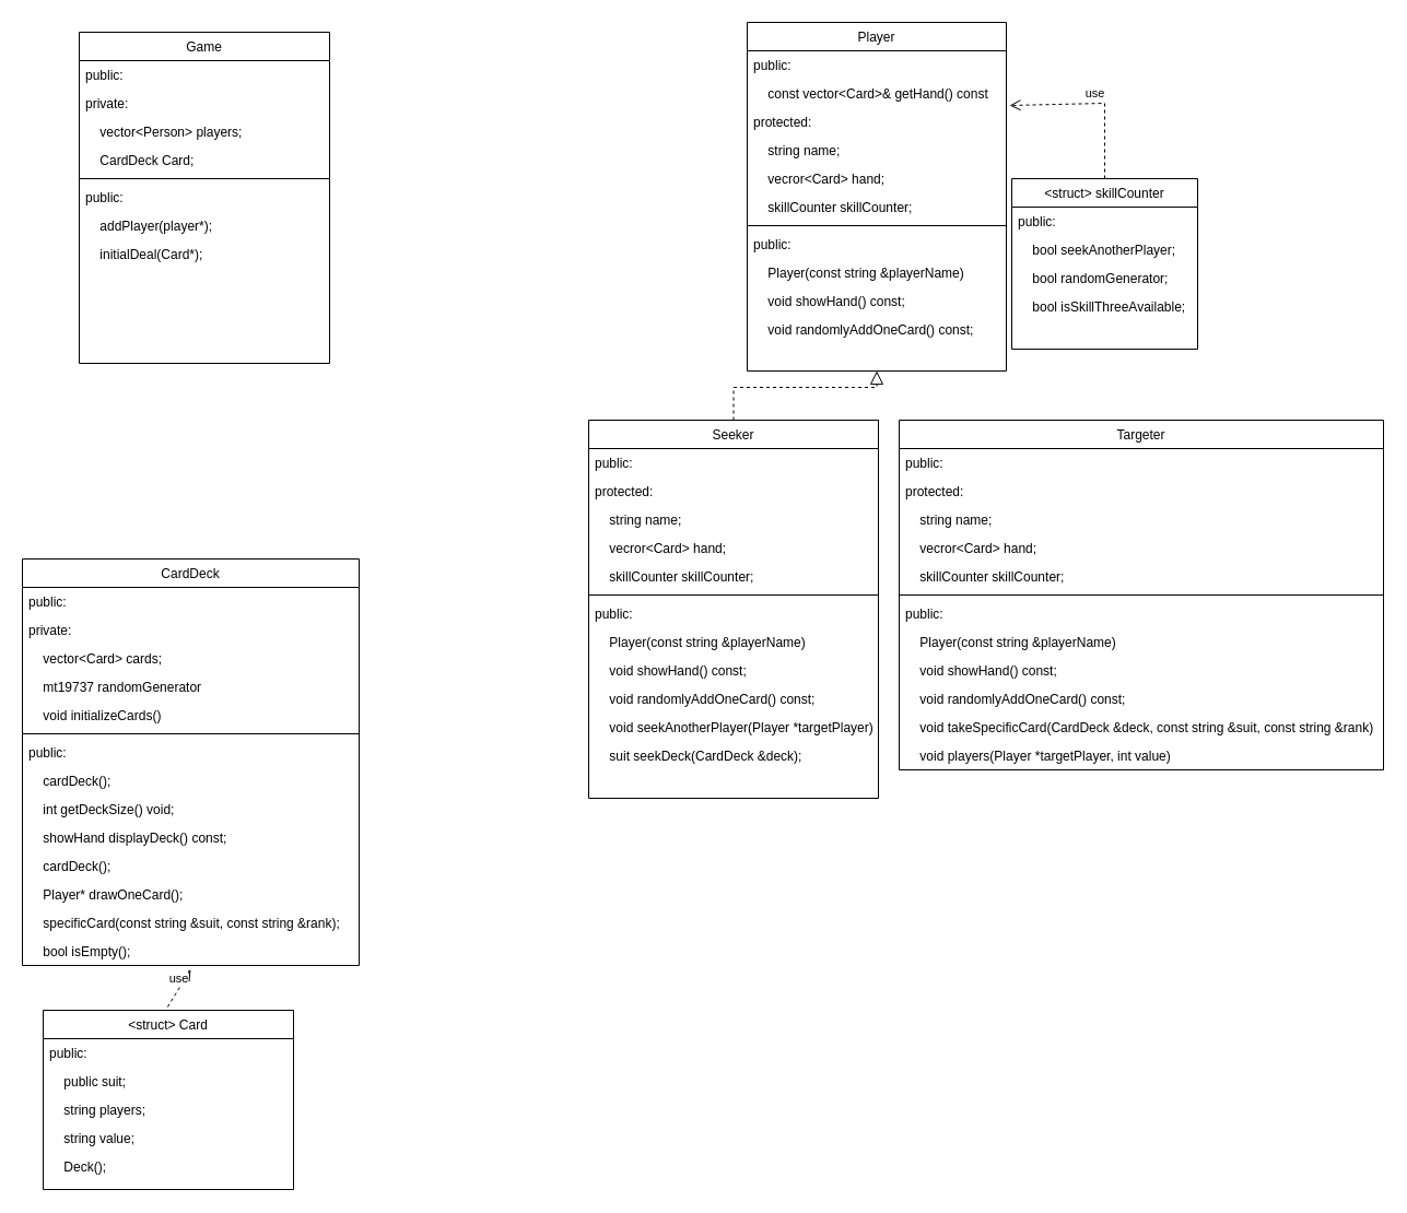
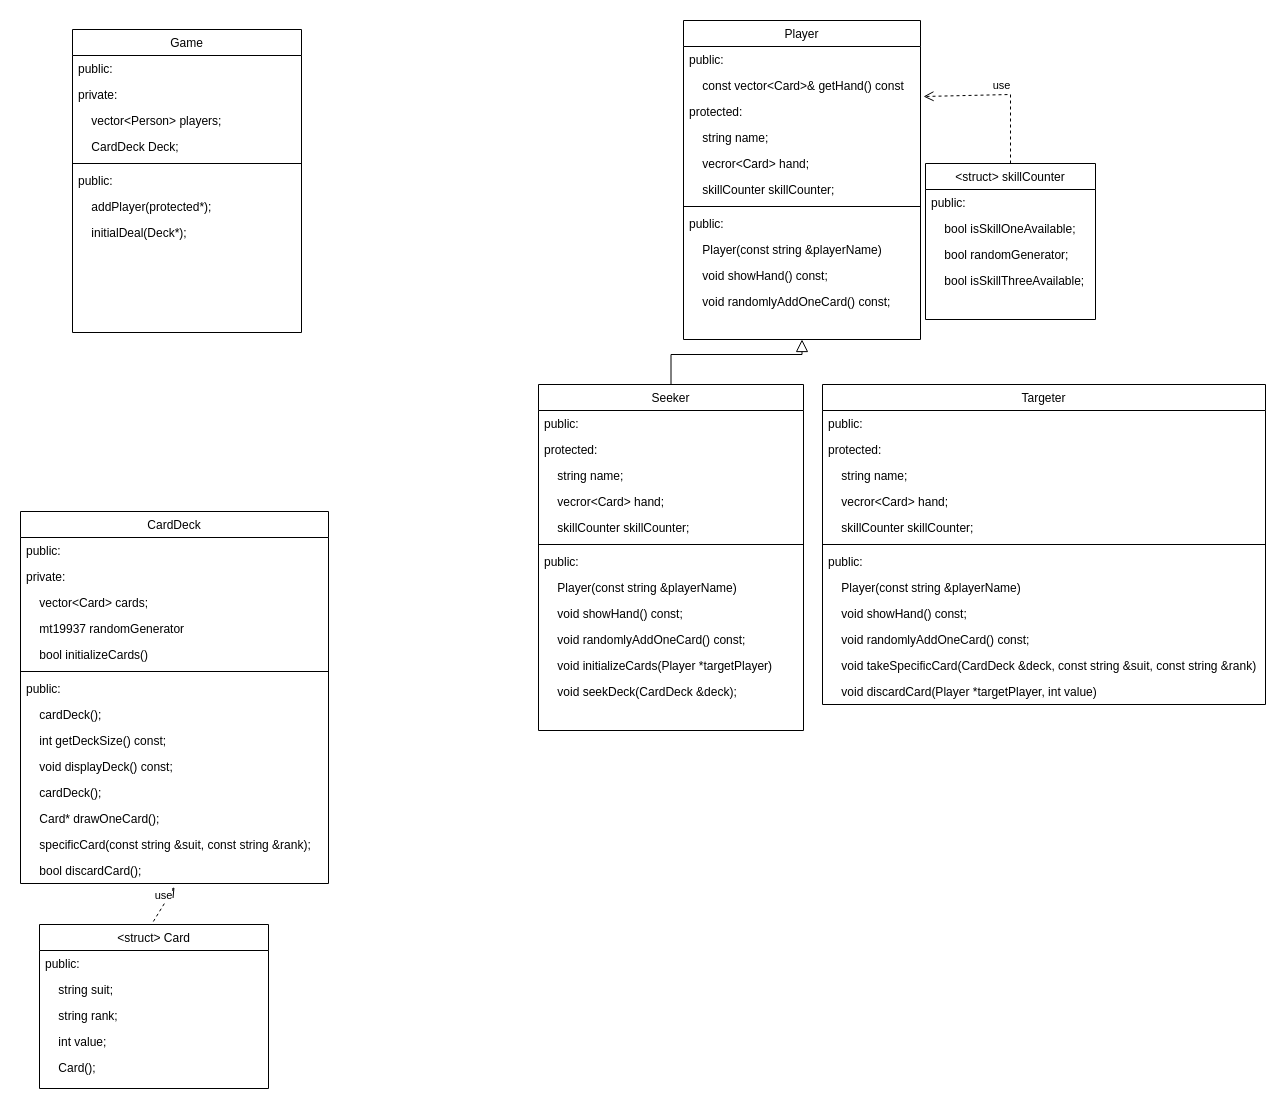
- <mxCell id="67" value="    CardDeck Card;" style="text;align=left;verticalAlign=top;spacingLeft=4;spacingRight=4;overflow=hidden;rotatable=0;points=[[0,0.5],[1,0.5]];portConstraint=eastwest;rounded=0;shadow=0;html=0;" parent="63" vertex="1"><mxGeometry y="104" width="229" height="26" as="geometry" /></mxCell>
+ <mxCell id="67" value="    CardDeck Deck;" style="text;align=left;verticalAlign=top;spacingLeft=4;spacingRight=4;overflow=hidden;rotatable=0;points=[[0,0.5],[1,0.5]];portConstraint=eastwest;rounded=0;shadow=0;html=0;" parent="63" vertex="1"><mxGeometry y="104" width="229" height="26" as="geometry" /></mxCell>
- <mxCell id="70" value="    addPlayer(player*);" style="text;align=left;verticalAlign=top;spacingLeft=4;spacingRight=4;overflow=hidden;rotatable=0;points=[[0,0.5],[1,0.5]];portConstraint=eastwest;rounded=0;shadow=0;html=0;" parent="63" vertex="1"><mxGeometry y="164" width="229" height="26" as="geometry" /></mxCell>
+ <mxCell id="70" value="    addPlayer(protected*);" style="text;align=left;verticalAlign=top;spacingLeft=4;spacingRight=4;overflow=hidden;rotatable=0;points=[[0,0.5],[1,0.5]];portConstraint=eastwest;rounded=0;shadow=0;html=0;" parent="63" vertex="1"><mxGeometry y="164" width="229" height="26" as="geometry" /></mxCell>
- <mxCell id="74" value="    bool seekAnotherPlayer;" style="text;align=left;verticalAlign=top;spacingLeft=4;spacingRight=4;overflow=hidden;rotatable=0;points=[[0,0.5],[1,0.5]];portConstraint=eastwest;rounded=0;shadow=0;html=0;" parent="72" vertex="1"><mxGeometry y="52" width="170" height="26" as="geometry" /></mxCell>
+ <mxCell id="74" value="    bool isSkillOneAvailable;" style="text;align=left;verticalAlign=top;spacingLeft=4;spacingRight=4;overflow=hidden;rotatable=0;points=[[0,0.5],[1,0.5]];portConstraint=eastwest;rounded=0;shadow=0;html=0;" parent="72" vertex="1"><mxGeometry y="52" width="170" height="26" as="geometry" /></mxCell>
- <mxCell id="71" value="    initialDeal(Card*);" style="text;align=left;verticalAlign=top;spacingLeft=4;spacingRight=4;overflow=hidden;rotatable=0;points=[[0,0.5],[1,0.5]];portConstraint=eastwest;rounded=0;shadow=0;html=0;" parent="63" vertex="1"><mxGeometry y="190" width="229" height="26" as="geometry" /></mxCell>
+ <mxCell id="71" value="    initialDeal(Deck*);" style="text;align=left;verticalAlign=top;spacingLeft=4;spacingRight=4;overflow=hidden;rotatable=0;points=[[0,0.5],[1,0.5]];portConstraint=eastwest;rounded=0;shadow=0;html=0;" parent="63" vertex="1"><mxGeometry y="190" width="229" height="26" as="geometry" /></mxCell>
- <mxCell id="62" value="" style="endArrow=block;endSize=10;endFill=0;shadow=0;strokeWidth=1;rounded=0;edgeStyle=elbowEdgeStyle;elbow=vertical;entryX=0.5;entryY=1;entryDx=0;entryDy=0;exitX=0.5;exitY=0;exitDx=0;exitDy=0;dashed=1;" parent="1" source="36" target="24" edge="1"><mxGeometry width="160" relative="1" as="geometry"><mxPoint x="700" y="826" as="sourcePoint" /><mxPoint x="797" y="772" as="targetPoint" /><Array as="points"><mxPoint x="728" y="354" /></Array></mxGeometry></mxCell>
+ <mxCell id="62" value="" style="endArrow=block;endSize=10;endFill=0;shadow=0;strokeWidth=1;rounded=0;edgeStyle=elbowEdgeStyle;elbow=vertical;entryX=0.5;entryY=1;entryDx=0;entryDy=0;exitX=0.5;exitY=0;exitDx=0;exitDy=0;" parent="1" source="36" target="24" edge="1"><mxGeometry width="160" relative="1" as="geometry"><mxPoint x="700" y="826" as="sourcePoint" /><mxPoint x="797" y="772" as="targetPoint" /><Array as="points"><mxPoint x="728" y="354" /></Array></mxGeometry></mxCell>
- <mxCell id="6" value="    mt19737 randomGenerator" style="text;align=left;verticalAlign=top;spacingLeft=4;spacingRight=4;overflow=hidden;rotatable=0;points=[[0,0.5],[1,0.5]];portConstraint=eastwest;rounded=0;shadow=0;html=0;" parent="2" vertex="1"><mxGeometry y="104" width="308" height="26" as="geometry" /></mxCell>
+ <mxCell id="6" value="    mt19937 randomGenerator" style="text;align=left;verticalAlign=top;spacingLeft=4;spacingRight=4;overflow=hidden;rotatable=0;points=[[0,0.5],[1,0.5]];portConstraint=eastwest;rounded=0;shadow=0;html=0;" parent="2" vertex="1"><mxGeometry y="104" width="308" height="26" as="geometry" /></mxCell>
- <mxCell id="7" value="    void initializeCards()" style="text;align=left;verticalAlign=top;spacingLeft=4;spacingRight=4;overflow=hidden;rotatable=0;points=[[0,0.5],[1,0.5]];portConstraint=eastwest;rounded=0;shadow=0;html=0;" parent="2" vertex="1"><mxGeometry y="130" width="308" height="26" as="geometry" /></mxCell>
+ <mxCell id="7" value="    bool initializeCards()" style="text;align=left;verticalAlign=top;spacingLeft=4;spacingRight=4;overflow=hidden;rotatable=0;points=[[0,0.5],[1,0.5]];portConstraint=eastwest;rounded=0;shadow=0;html=0;" parent="2" vertex="1"><mxGeometry y="130" width="308" height="26" as="geometry" /></mxCell>
- <mxCell id="47" value="    void seekAnotherPlayer(Player *targetPlayer)" style="text;align=left;verticalAlign=top;spacingLeft=4;spacingRight=4;overflow=hidden;rotatable=0;points=[[0,0.5],[1,0.5]];portConstraint=eastwest;rounded=0;shadow=0;html=0;" parent="36" vertex="1"><mxGeometry y="268" width="265" height="26" as="geometry" /></mxCell>
+ <mxCell id="47" value="    void initializeCards(Player *targetPlayer)" style="text;align=left;verticalAlign=top;spacingLeft=4;spacingRight=4;overflow=hidden;rotatable=0;points=[[0,0.5],[1,0.5]];portConstraint=eastwest;rounded=0;shadow=0;html=0;" parent="36" vertex="1"><mxGeometry y="268" width="265" height="26" as="geometry" /></mxCell>
- <mxCell id="48" value="    suit seekDeck(CardDeck &amp;deck);" style="text;align=left;verticalAlign=top;spacingLeft=4;spacingRight=4;overflow=hidden;rotatable=0;points=[[0,0.5],[1,0.5]];portConstraint=eastwest;rounded=0;shadow=0;html=0;" parent="36" vertex="1"><mxGeometry y="294" width="265" height="26" as="geometry" /></mxCell>
+ <mxCell id="48" value="    void seekDeck(CardDeck &amp;deck);" style="text;align=left;verticalAlign=top;spacingLeft=4;spacingRight=4;overflow=hidden;rotatable=0;points=[[0,0.5],[1,0.5]];portConstraint=eastwest;rounded=0;shadow=0;html=0;" parent="36" vertex="1"><mxGeometry y="294" width="265" height="26" as="geometry" /></mxCell>
- <mxCell id="61" value="    void players(Player *targetPlayer, int value)" style="text;align=left;verticalAlign=top;spacingLeft=4;spacingRight=4;overflow=hidden;rotatable=0;points=[[0,0.5],[1,0.5]];portConstraint=eastwest;rounded=0;shadow=0;html=0;" parent="49" vertex="1"><mxGeometry y="294" width="443" height="26" as="geometry" /></mxCell>
+ <mxCell id="61" value="    void discardCard(Player *targetPlayer, int value)" style="text;align=left;verticalAlign=top;spacingLeft=4;spacingRight=4;overflow=hidden;rotatable=0;points=[[0,0.5],[1,0.5]];portConstraint=eastwest;rounded=0;shadow=0;html=0;" parent="49" vertex="1"><mxGeometry y="294" width="443" height="26" as="geometry" /></mxCell>
- <mxCell id="11" value="    int getDeckSize() void;" style="text;align=left;verticalAlign=top;spacingLeft=4;spacingRight=4;overflow=hidden;rotatable=0;points=[[0,0.5],[1,0.5]];portConstraint=eastwest;rounded=0;shadow=0;html=0;" parent="2" vertex="1"><mxGeometry y="216" width="308" height="26" as="geometry" /></mxCell>
+ <mxCell id="11" value="    int getDeckSize() const;" style="text;align=left;verticalAlign=top;spacingLeft=4;spacingRight=4;overflow=hidden;rotatable=0;points=[[0,0.5],[1,0.5]];portConstraint=eastwest;rounded=0;shadow=0;html=0;" parent="2" vertex="1"><mxGeometry y="216" width="308" height="26" as="geometry" /></mxCell>
- <mxCell id="12" value="    showHand displayDeck() const;" style="text;align=left;verticalAlign=top;spacingLeft=4;spacingRight=4;overflow=hidden;rotatable=0;points=[[0,0.5],[1,0.5]];portConstraint=eastwest;rounded=0;shadow=0;html=0;" parent="2" vertex="1"><mxGeometry y="242" width="308" height="26" as="geometry" /></mxCell>
+ <mxCell id="12" value="    void displayDeck() const;" style="text;align=left;verticalAlign=top;spacingLeft=4;spacingRight=4;overflow=hidden;rotatable=0;points=[[0,0.5],[1,0.5]];portConstraint=eastwest;rounded=0;shadow=0;html=0;" parent="2" vertex="1"><mxGeometry y="242" width="308" height="26" as="geometry" /></mxCell>
- <mxCell id="14" value="    Player* drawOneCard();" style="text;align=left;verticalAlign=top;spacingLeft=4;spacingRight=4;overflow=hidden;rotatable=0;points=[[0,0.5],[1,0.5]];portConstraint=eastwest;rounded=0;shadow=0;html=0;" parent="2" vertex="1"><mxGeometry y="294" width="308" height="26" as="geometry" /></mxCell>
+ <mxCell id="14" value="    Card* drawOneCard();" style="text;align=left;verticalAlign=top;spacingLeft=4;spacingRight=4;overflow=hidden;rotatable=0;points=[[0,0.5],[1,0.5]];portConstraint=eastwest;rounded=0;shadow=0;html=0;" parent="2" vertex="1"><mxGeometry y="294" width="308" height="26" as="geometry" /></mxCell>
- <mxCell id="16" value="    bool isEmpty();" style="text;align=left;verticalAlign=top;spacingLeft=4;spacingRight=4;overflow=hidden;rotatable=0;points=[[0,0.5],[1,0.5]];portConstraint=eastwest;rounded=0;shadow=0;html=0;" parent="2" vertex="1"><mxGeometry y="346" width="308" height="26" as="geometry" /></mxCell>
+ <mxCell id="16" value="    bool discardCard();" style="text;align=left;verticalAlign=top;spacingLeft=4;spacingRight=4;overflow=hidden;rotatable=0;points=[[0,0.5],[1,0.5]];portConstraint=eastwest;rounded=0;shadow=0;html=0;" parent="2" vertex="1"><mxGeometry y="346" width="308" height="26" as="geometry" /></mxCell>
- <mxCell id="19" value="    public suit;" style="text;align=left;verticalAlign=top;spacingLeft=4;spacingRight=4;overflow=hidden;rotatable=0;points=[[0,0.5],[1,0.5]];portConstraint=eastwest;rounded=0;shadow=0;html=0;" parent="17" vertex="1"><mxGeometry y="52" width="229" height="26" as="geometry" /></mxCell>
+ <mxCell id="19" value="    string suit;" style="text;align=left;verticalAlign=top;spacingLeft=4;spacingRight=4;overflow=hidden;rotatable=0;points=[[0,0.5],[1,0.5]];portConstraint=eastwest;rounded=0;shadow=0;html=0;" parent="17" vertex="1"><mxGeometry y="52" width="229" height="26" as="geometry" /></mxCell>
- <mxCell id="20" value="    string players;" style="text;align=left;verticalAlign=top;spacingLeft=4;spacingRight=4;overflow=hidden;rotatable=0;points=[[0,0.5],[1,0.5]];portConstraint=eastwest;rounded=0;shadow=0;html=0;" parent="17" vertex="1"><mxGeometry y="78" width="229" height="26" as="geometry" /></mxCell>
+ <mxCell id="20" value="    string rank;" style="text;align=left;verticalAlign=top;spacingLeft=4;spacingRight=4;overflow=hidden;rotatable=0;points=[[0,0.5],[1,0.5]];portConstraint=eastwest;rounded=0;shadow=0;html=0;" parent="17" vertex="1"><mxGeometry y="78" width="229" height="26" as="geometry" /></mxCell>
- <mxCell id="21" value="    string value;" style="text;align=left;verticalAlign=top;spacingLeft=4;spacingRight=4;overflow=hidden;rotatable=0;points=[[0,0.5],[1,0.5]];portConstraint=eastwest;rounded=0;shadow=0;html=0;" parent="17" vertex="1"><mxGeometry y="104" width="229" height="26" as="geometry" /></mxCell>
+ <mxCell id="21" value="    int value;" style="text;align=left;verticalAlign=top;spacingLeft=4;spacingRight=4;overflow=hidden;rotatable=0;points=[[0,0.5],[1,0.5]];portConstraint=eastwest;rounded=0;shadow=0;html=0;" parent="17" vertex="1"><mxGeometry y="104" width="229" height="26" as="geometry" /></mxCell>
- <mxCell id="22" value="    Deck();&#10;" style="text;align=left;verticalAlign=top;spacingLeft=4;spacingRight=4;overflow=hidden;rotatable=0;points=[[0,0.5],[1,0.5]];portConstraint=eastwest;rounded=0;shadow=0;html=0;" parent="17" vertex="1"><mxGeometry y="130" width="229" height="26" as="geometry" /></mxCell>
+ <mxCell id="22" value="    Card();&#10;" style="text;align=left;verticalAlign=top;spacingLeft=4;spacingRight=4;overflow=hidden;rotatable=0;points=[[0,0.5],[1,0.5]];portConstraint=eastwest;rounded=0;shadow=0;html=0;" parent="17" vertex="1"><mxGeometry y="130" width="229" height="26" as="geometry" /></mxCell>
